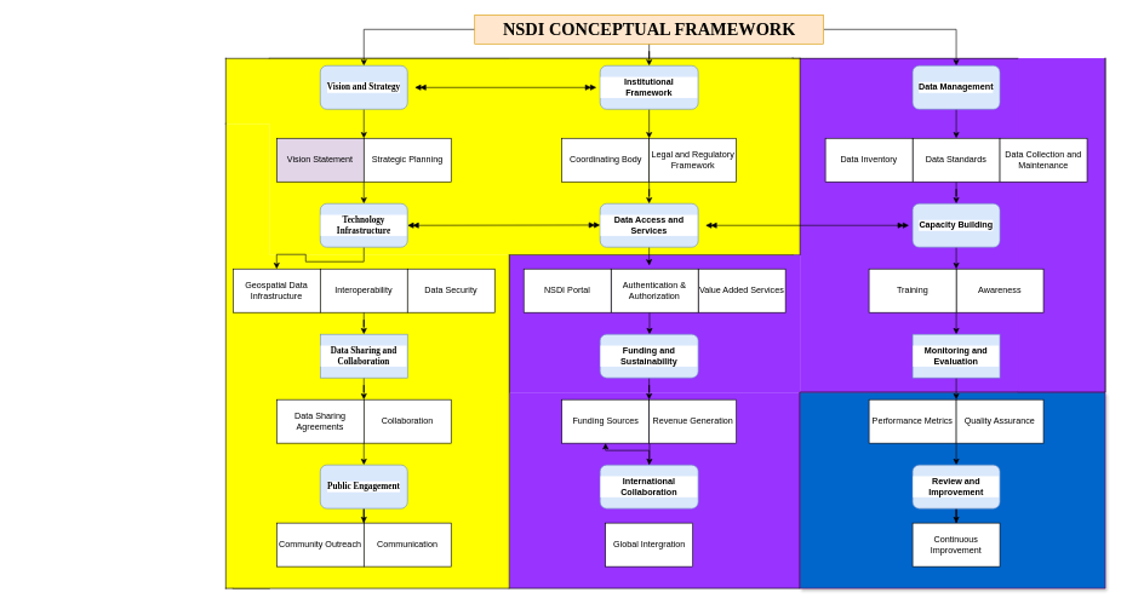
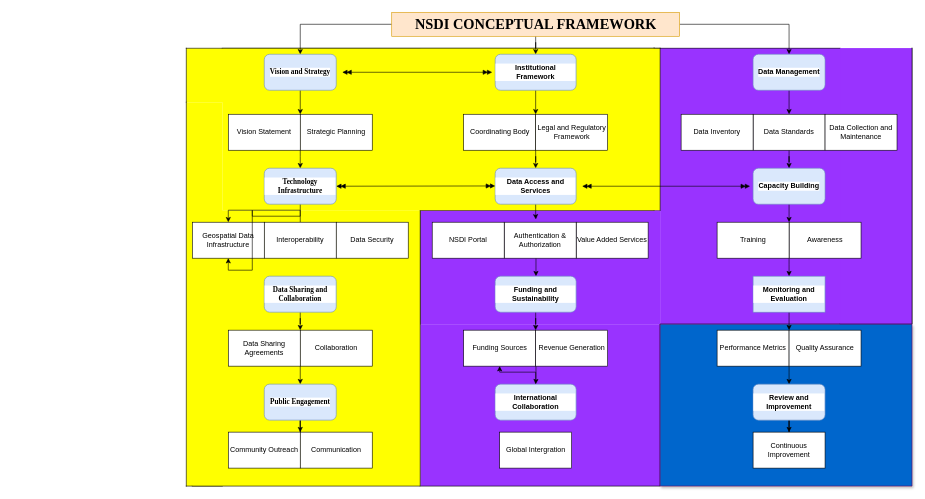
- <mxCell id="23" value="Vision Statement" style="rounded=0;whiteSpace=wrap;html=1;fillColor=#e1d5e7;" vertex="1" parent="1"><mxGeometry x="380" y="190" width="120" height="60" as="geometry" /></mxCell>
+ <mxCell id="23" value="Vision Statement" style="rounded=0;whiteSpace=wrap;html=1;" vertex="1" parent="1"><mxGeometry x="380" y="190" width="120" height="60" as="geometry" /></mxCell>
- <mxCell id="40" value="" style="edgeStyle=orthogonalEdgeStyle;rounded=0;orthogonalLoop=1;jettySize=auto;html=1;" edge="1" parent="1" source="41" target="51"><mxGeometry relative="1" as="geometry" /></mxCell>
+ <mxCell id="40" value="" style="edgeStyle=orthogonalEdgeStyle;rounded=0;orthogonalLoop=1;jettySize=auto;html=1;" edge="1" parent="1" source="41" target="39"><mxGeometry relative="1" as="geometry" /></mxCell>
- <mxCell id="51" value="&lt;font face=&quot;Georgia&quot;&gt;Data Sharing and Collaboration&lt;/font&gt;" style="whiteSpace=wrap;html=1;fontStyle=1;labelBackgroundColor=default;fillColor=#dae8fc;strokeColor=#6c8ebf;rounded=0;" vertex="1" parent="1"><mxGeometry x="440" y="460" width="120" height="60" as="geometry" /></mxCell>
+ <mxCell id="51" value="&lt;font face=&quot;Georgia&quot;&gt;Data Sharing and Collaboration&lt;/font&gt;" style="rounded=1;whiteSpace=wrap;html=1;fontStyle=1;labelBackgroundColor=default;fillColor=#dae8fc;strokeColor=#6c8ebf;" vertex="1" parent="1"><mxGeometry x="440" y="460" width="120" height="60" as="geometry" /></mxCell>
